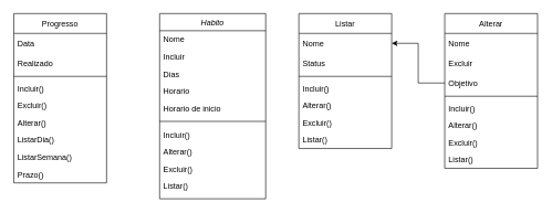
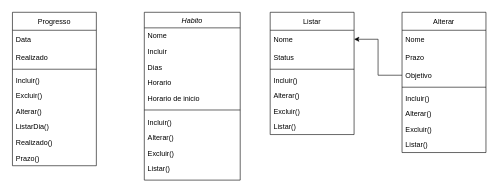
- <mxCell id="15" value="Excluir" style="text;strokeColor=none;fillColor=none;align=left;verticalAlign=middle;spacingLeft=4;spacingRight=4;overflow=hidden;points=[[0,0.5],[1,0.5]];portConstraint=eastwest;rotatable=0;" vertex="1" parent="13"><mxGeometry y="60" width="140" height="30" as="geometry" /></mxCell>
+ <mxCell id="15" value="Prazo" style="text;strokeColor=none;fillColor=none;align=left;verticalAlign=middle;spacingLeft=4;spacingRight=4;overflow=hidden;points=[[0,0.5],[1,0.5]];portConstraint=eastwest;rotatable=0;" vertex="1" parent="13"><mxGeometry y="60" width="140" height="30" as="geometry" /></mxCell>
- <mxCell id="38" value="ListarSemana()" style="text;align=left;verticalAlign=top;spacingLeft=4;spacingRight=4;overflow=hidden;rotatable=0;points=[[0,0.5],[1,0.5]];portConstraint=eastwest;" parent="30" vertex="1"><mxGeometry y="204" width="140" height="26" as="geometry" /></mxCell>
+ <mxCell id="38" value="Realizado()" style="text;align=left;verticalAlign=top;spacingLeft=4;spacingRight=4;overflow=hidden;rotatable=0;points=[[0,0.5],[1,0.5]];portConstraint=eastwest;" parent="30" vertex="1"><mxGeometry y="204" width="140" height="26" as="geometry" /></mxCell>
